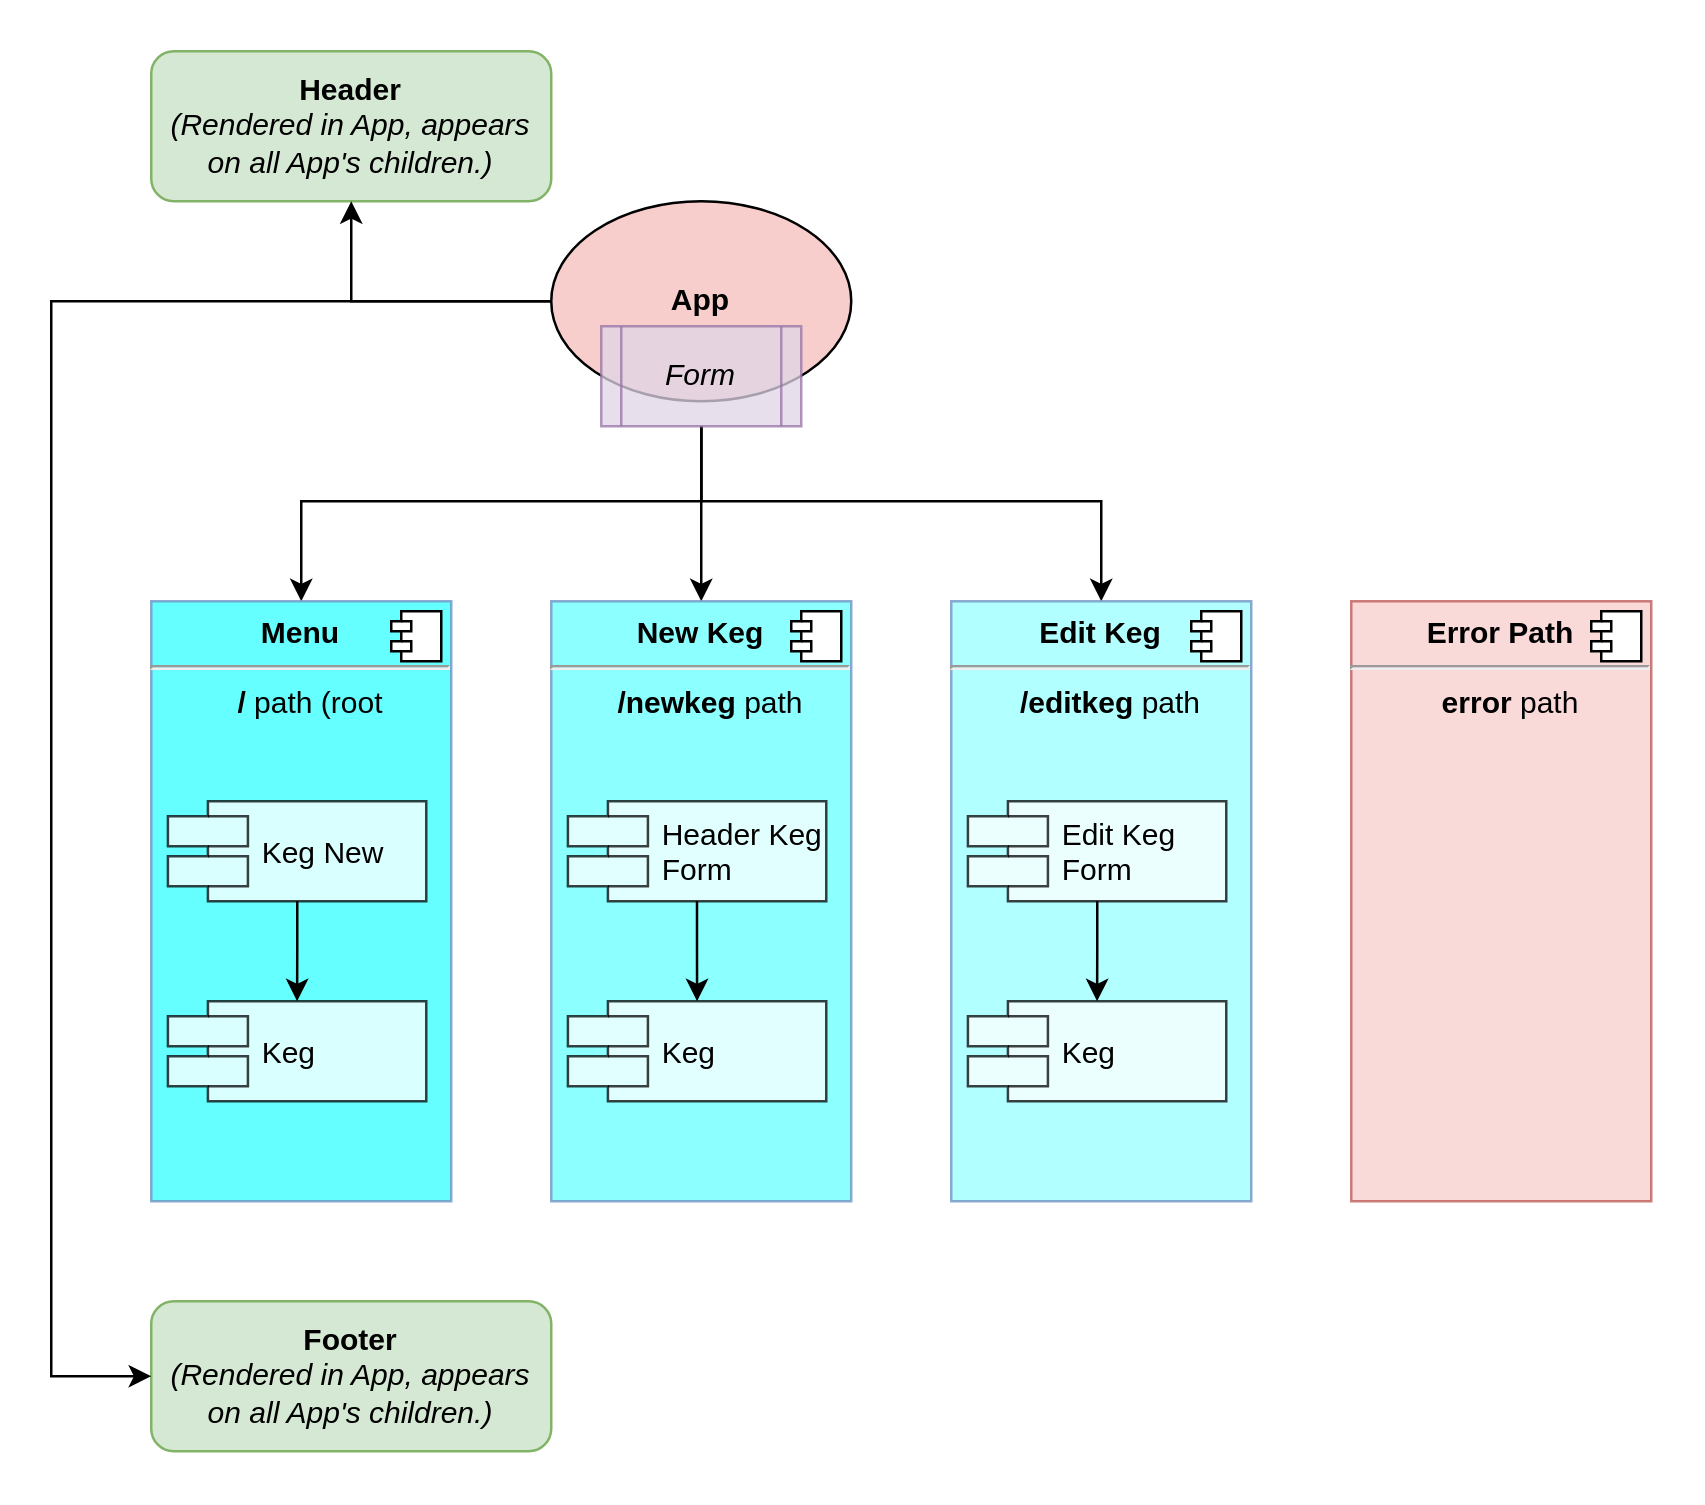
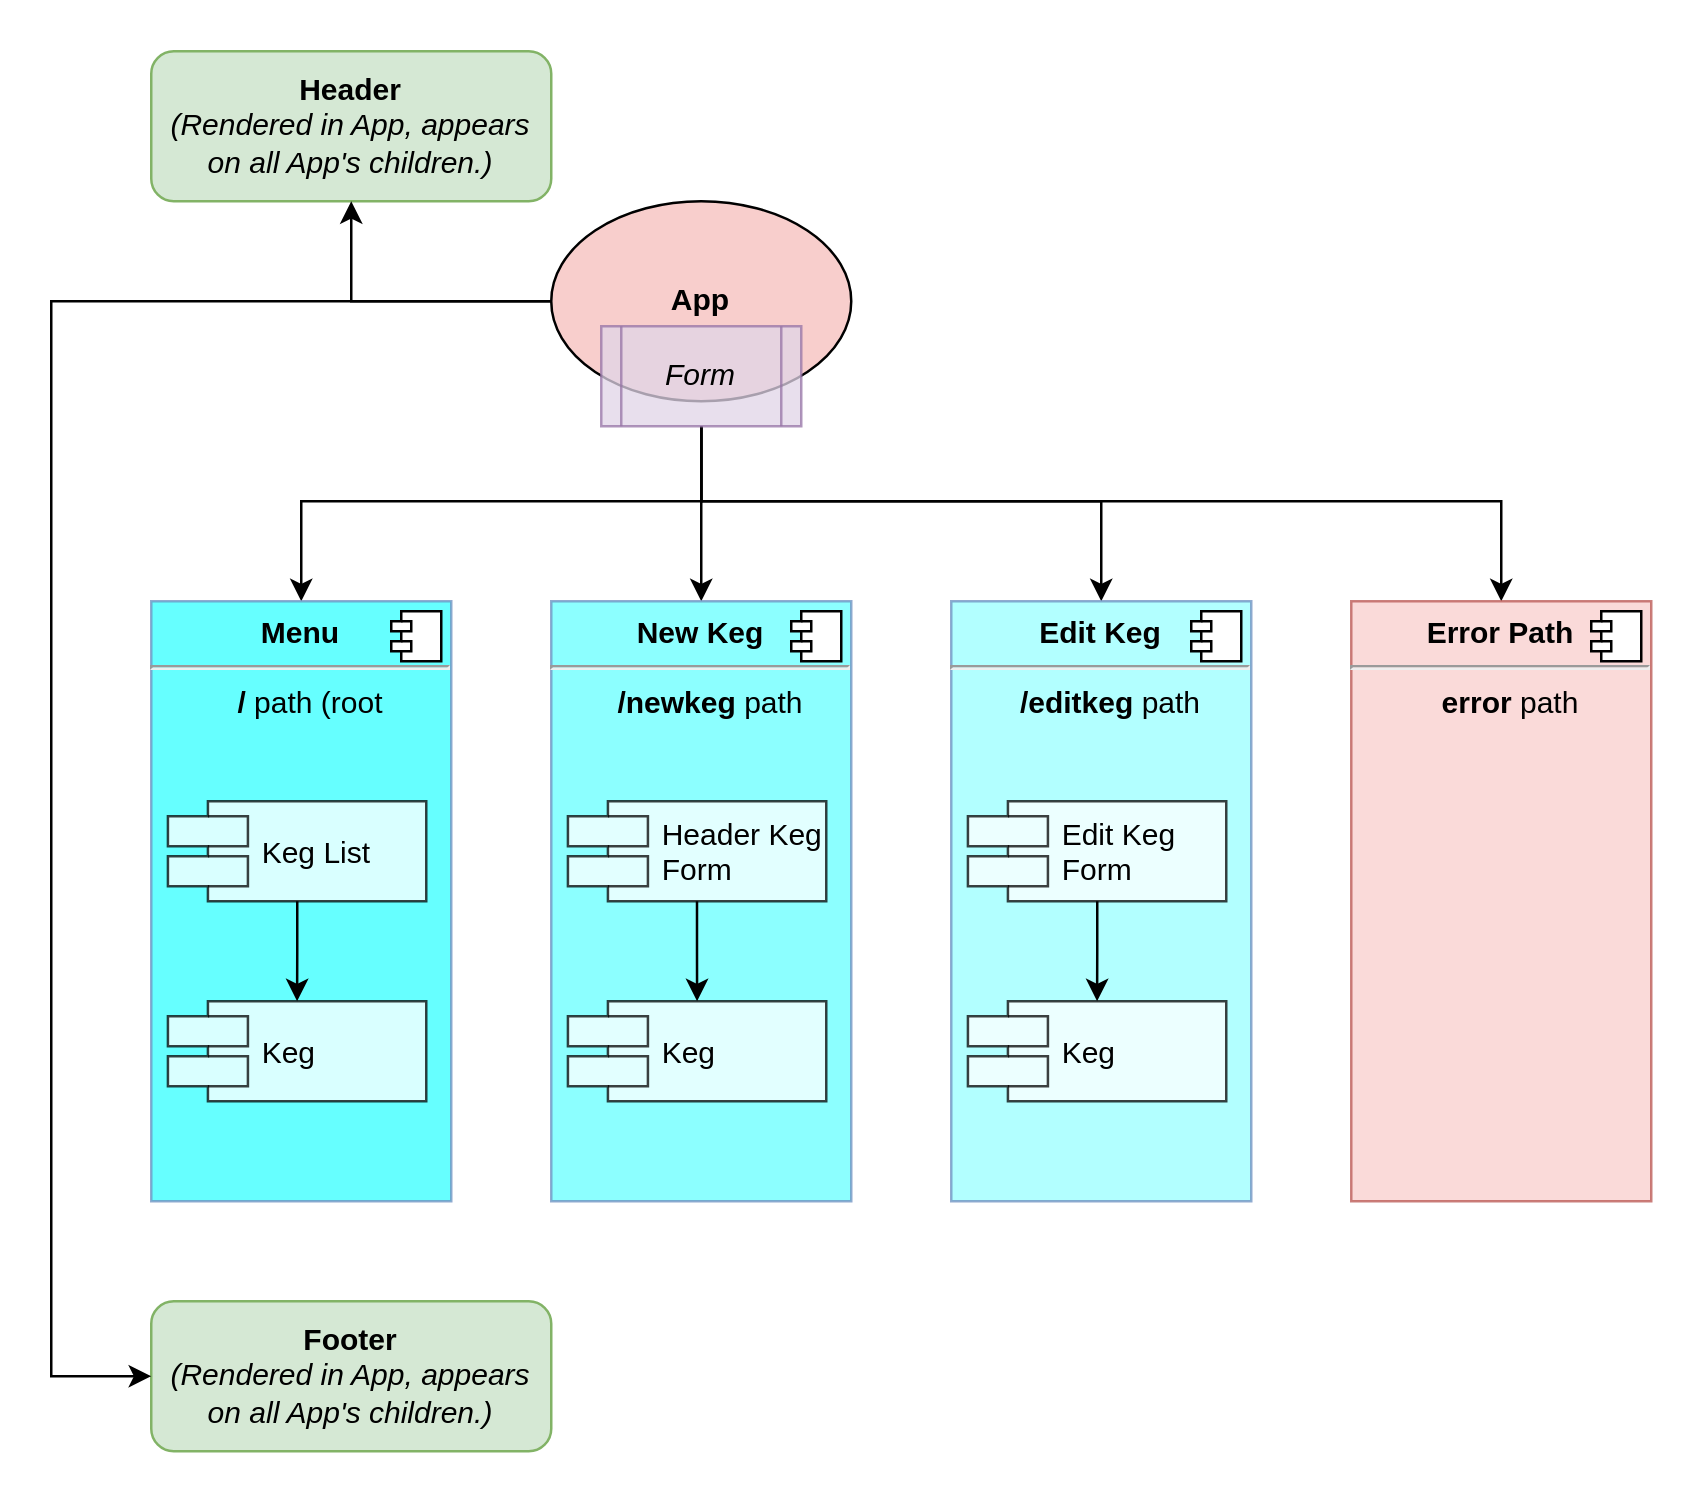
+ <mxCell id="10" style="edgeStyle=orthogonalEdgeStyle;rounded=0;orthogonalLoop=1;jettySize=auto;html=1;exitX=0.5;exitY=1;exitDx=0;exitDy=0;" parent="1" source="11" target="23" edge="1"><mxGeometry relative="1" as="geometry"><Array as="points"><mxPoint x="280" y="200" /><mxPoint x="600" y="200" /></Array></mxGeometry></mxCell>
- <mxCell id="14" value="Keg New" style="shape=component;align=left;spacingLeft=36;opacity=75;" parent="12" vertex="1"><mxGeometry x="6.67" y="80" width="103.33" height="40" as="geometry" /></mxCell>
+ <mxCell id="14" value="Keg List" style="shape=component;align=left;spacingLeft=36;opacity=75;" parent="12" vertex="1"><mxGeometry x="6.67" y="80" width="103.33" height="40" as="geometry" /></mxCell>
